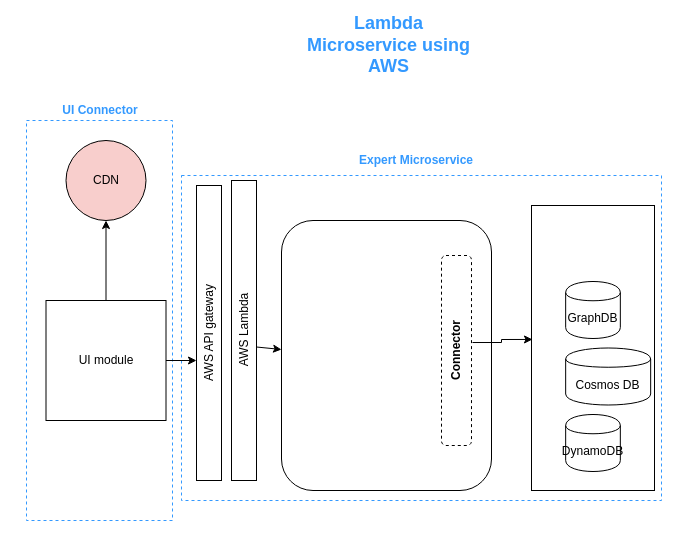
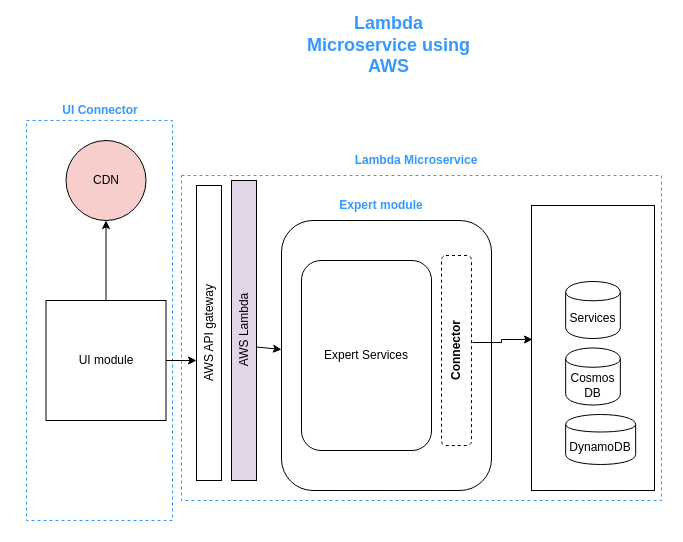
- <mxCell id="16" value="&lt;font color=&quot;#3399ff&quot;&gt;&lt;b&gt;Expert Microservice&lt;/b&gt;&lt;/font&gt;" style="text;html=1;strokeColor=none;fillColor=none;align=center;verticalAlign=middle;whiteSpace=wrap;rounded=0;" vertex="1" parent="1"><mxGeometry x="336" y="150" width="160" height="20" as="geometry" /></mxCell>
+ <mxCell id="16" value="&lt;font color=&quot;#3399ff&quot;&gt;&lt;b&gt;Lambda Microservice&lt;/b&gt;&lt;/font&gt;" style="text;html=1;strokeColor=none;fillColor=none;align=center;verticalAlign=middle;whiteSpace=wrap;rounded=0;" vertex="1" parent="1"><mxGeometry x="336" y="150" width="160" height="20" as="geometry" /></mxCell>
+ <mxCell id="19" value="&lt;font color=&quot;#3399ff&quot;&gt;&lt;b&gt;Expert module&lt;/b&gt;&lt;/font&gt;" style="text;html=1;strokeColor=none;fillColor=none;align=center;verticalAlign=middle;whiteSpace=wrap;rounded=0;" vertex="1" parent="1"><mxGeometry x="301" y="195" width="160" height="20" as="geometry" /></mxCell>
- <mxCell id="11" value="GraphDB" style="shape=cylinder;whiteSpace=wrap;html=1;boundedLbl=1;backgroundOutline=1;" vertex="1" parent="9"><mxGeometry x="34.167" y="76" width="54.667" height="57" as="geometry" /></mxCell>
+ <mxCell id="11" value="Services" style="shape=cylinder;whiteSpace=wrap;html=1;boundedLbl=1;backgroundOutline=1;" vertex="1" parent="9"><mxGeometry x="34.167" y="76" width="54.667" height="57" as="geometry" /></mxCell>
- <mxCell id="15" value="AWS Lambda" style="rounded=0;whiteSpace=wrap;html=1;verticalAlign=middle;labelPosition=center;verticalLabelPosition=middle;align=center;horizontal=0;" vertex="1" parent="1"><mxGeometry x="231" y="180" width="25" height="300" as="geometry" /></mxCell>
+ <mxCell id="15" value="AWS Lambda" style="rounded=0;whiteSpace=wrap;html=1;verticalAlign=middle;labelPosition=center;verticalLabelPosition=middle;align=center;horizontal=0;fillColor=#e1d5e7;" vertex="1" parent="1"><mxGeometry x="231" y="180" width="25" height="300" as="geometry" /></mxCell>
+ <mxCell id="17" value="Expert Services" style="rounded=1;whiteSpace=wrap;html=1;" vertex="1" parent="1"><mxGeometry x="301" y="260" width="130" height="190" as="geometry" /></mxCell>
- <mxCell id="12" value="Cosmos DB" style="shape=cylinder;whiteSpace=wrap;html=1;boundedLbl=1;backgroundOutline=1;" vertex="1" parent="9"><mxGeometry x="34.167" y="142.5" width="85" height="57" as="geometry" /></mxCell>
+ <mxCell id="12" value="Cosmos DB" style="shape=cylinder;whiteSpace=wrap;html=1;boundedLbl=1;backgroundOutline=1;" vertex="1" parent="9"><mxGeometry x="34.167" y="142.5" width="54.667" height="57" as="geometry" /></mxCell>
- <mxCell id="13" value="DynamoDB" style="shape=cylinder;whiteSpace=wrap;html=1;boundedLbl=1;backgroundOutline=1;" vertex="1" parent="9"><mxGeometry x="34.167" y="209" width="54.667" height="57" as="geometry" /></mxCell>
+ <mxCell id="13" value="DynamoDB" style="shape=cylinder;whiteSpace=wrap;html=1;boundedLbl=1;backgroundOutline=1;" vertex="1" parent="9"><mxGeometry x="34.167" y="209" width="70" height="50" as="geometry" /></mxCell>
